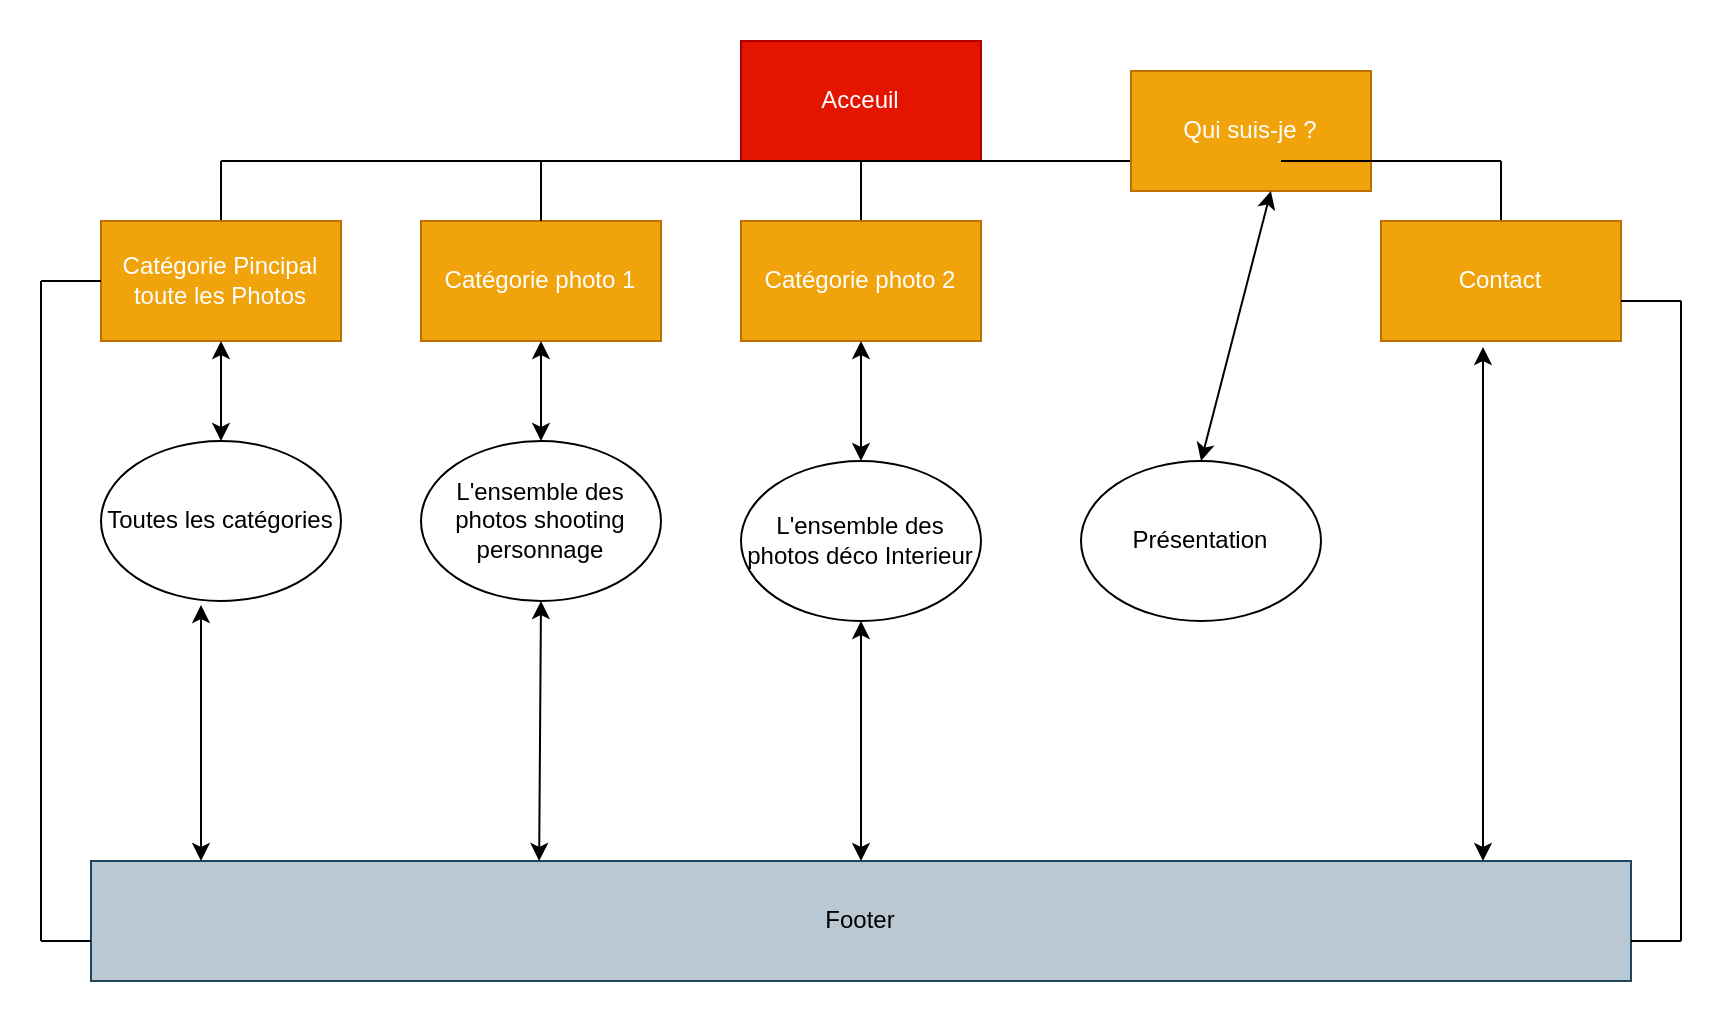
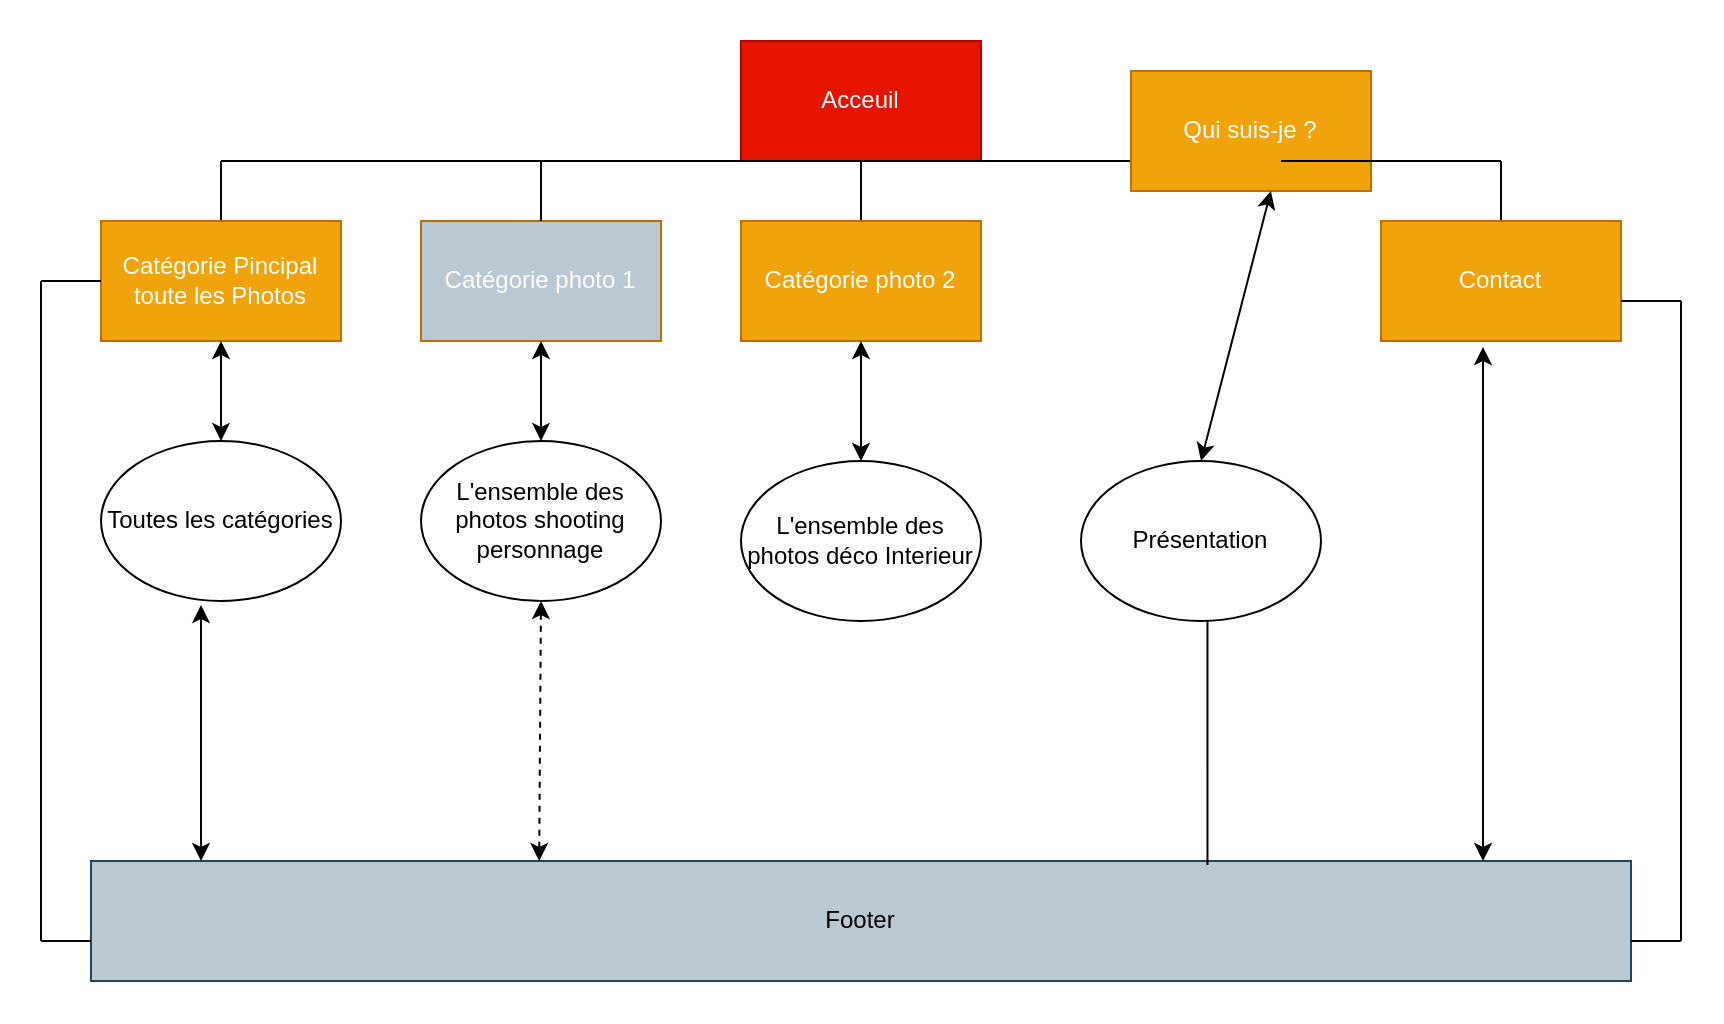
- <mxCell id="3" value="Catégorie photo 1" style="rounded=0;whiteSpace=wrap;html=1;fillColor=#f0a30a;strokeColor=#BD7000;fontColor=#ffffff;" vertex="1" parent="1"><mxGeometry x="210" y="110" width="120" height="60" as="geometry" /></mxCell>
+ <mxCell id="3" value="Catégorie photo 1" style="rounded=0;whiteSpace=wrap;html=1;fillColor=#bac8d3;strokeColor=#BD7000;fontColor=#ffffff;" vertex="1" parent="1"><mxGeometry x="210" y="110" width="120" height="60" as="geometry" /></mxCell>
- <mxCell id="34" value="" style="endArrow=classic;startArrow=classic;html=1;fontSize=12;entryX=0.291;entryY=0;entryDx=0;entryDy=0;entryPerimeter=0;exitX=0.5;exitY=1;exitDx=0;exitDy=0;" edge="1" parent="1" source="20" target="25"><mxGeometry width="50" height="50" relative="1" as="geometry"><mxPoint x="400" y="250" as="sourcePoint" /><mxPoint x="450" y="200" as="targetPoint" /></mxGeometry></mxCell>
+ <mxCell id="34" value="" style="endArrow=classic;startArrow=classic;html=1;fontSize=12;entryX=0.291;entryY=0;entryDx=0;entryDy=0;entryPerimeter=0;exitX=0.5;exitY=1;exitDx=0;exitDy=0;dashed=1;" edge="1" parent="1" source="20" target="25"><mxGeometry width="50" height="50" relative="1" as="geometry"><mxPoint x="400" y="250" as="sourcePoint" /><mxPoint x="450" y="200" as="targetPoint" /></mxGeometry></mxCell>
- <mxCell id="33" value="" style="endArrow=classic;startArrow=classic;html=1;fontSize=12;entryX=0.5;entryY=0;entryDx=0;entryDy=0;exitX=0.5;exitY=1;exitDx=0;exitDy=0;" edge="1" parent="1" source="22" target="25"><mxGeometry width="50" height="50" relative="1" as="geometry"><mxPoint x="400" y="250" as="sourcePoint" /><mxPoint x="450" y="200" as="targetPoint" /></mxGeometry></mxCell>
+ <mxCell id="32" value="" style="endArrow=none;html=1;fontSize=12;entryX=0.725;entryY=0.033;entryDx=0;entryDy=0;entryPerimeter=0;exitX=0.527;exitY=1;exitDx=0;exitDy=0;exitPerimeter=0;" edge="1" parent="1" source="36" target="25"><mxGeometry width="50" height="50" relative="1" as="geometry"><mxPoint x="603" y="320" as="sourcePoint" /><mxPoint x="450" y="200" as="targetPoint" /></mxGeometry></mxCell>
